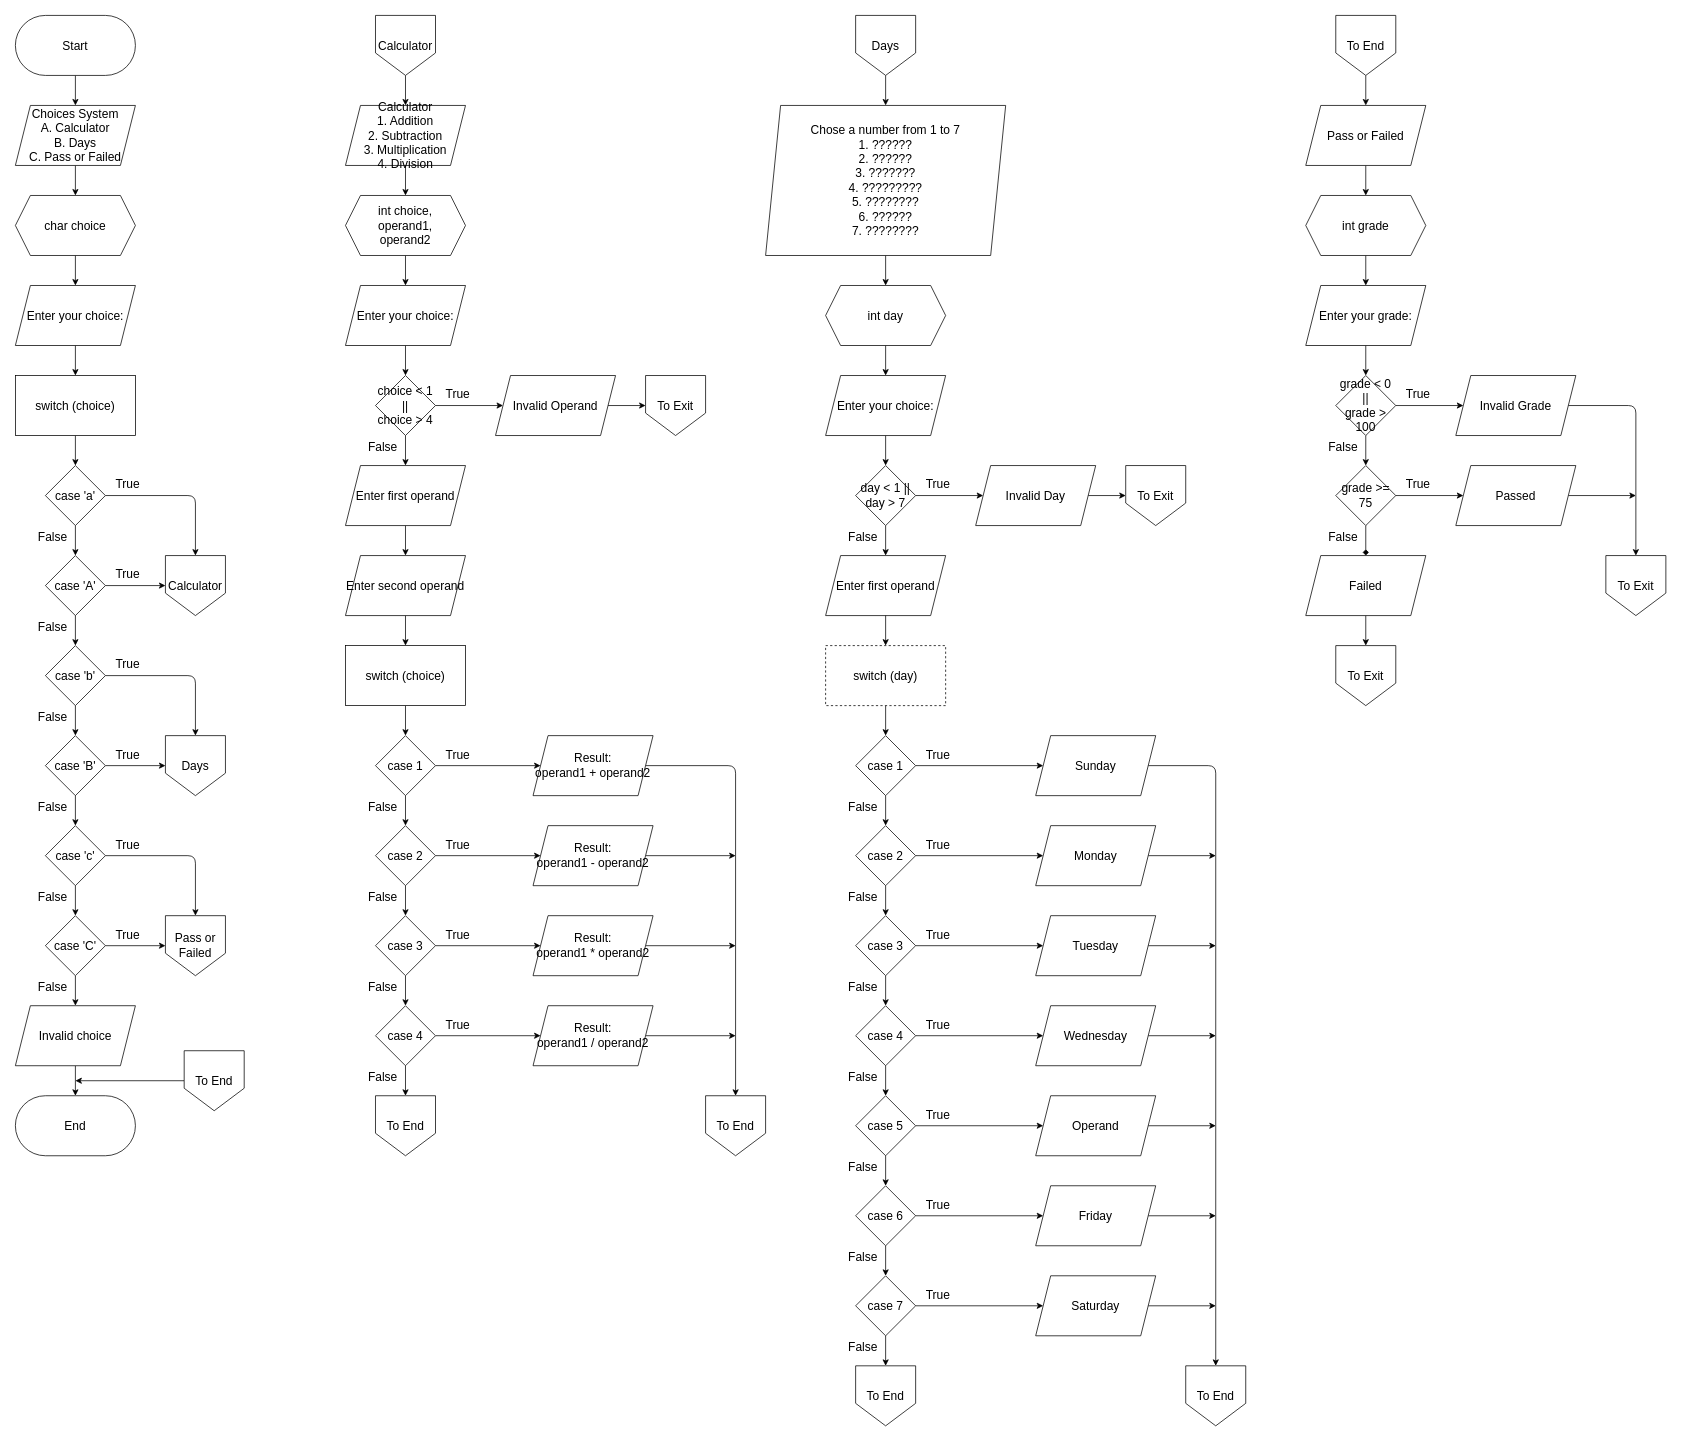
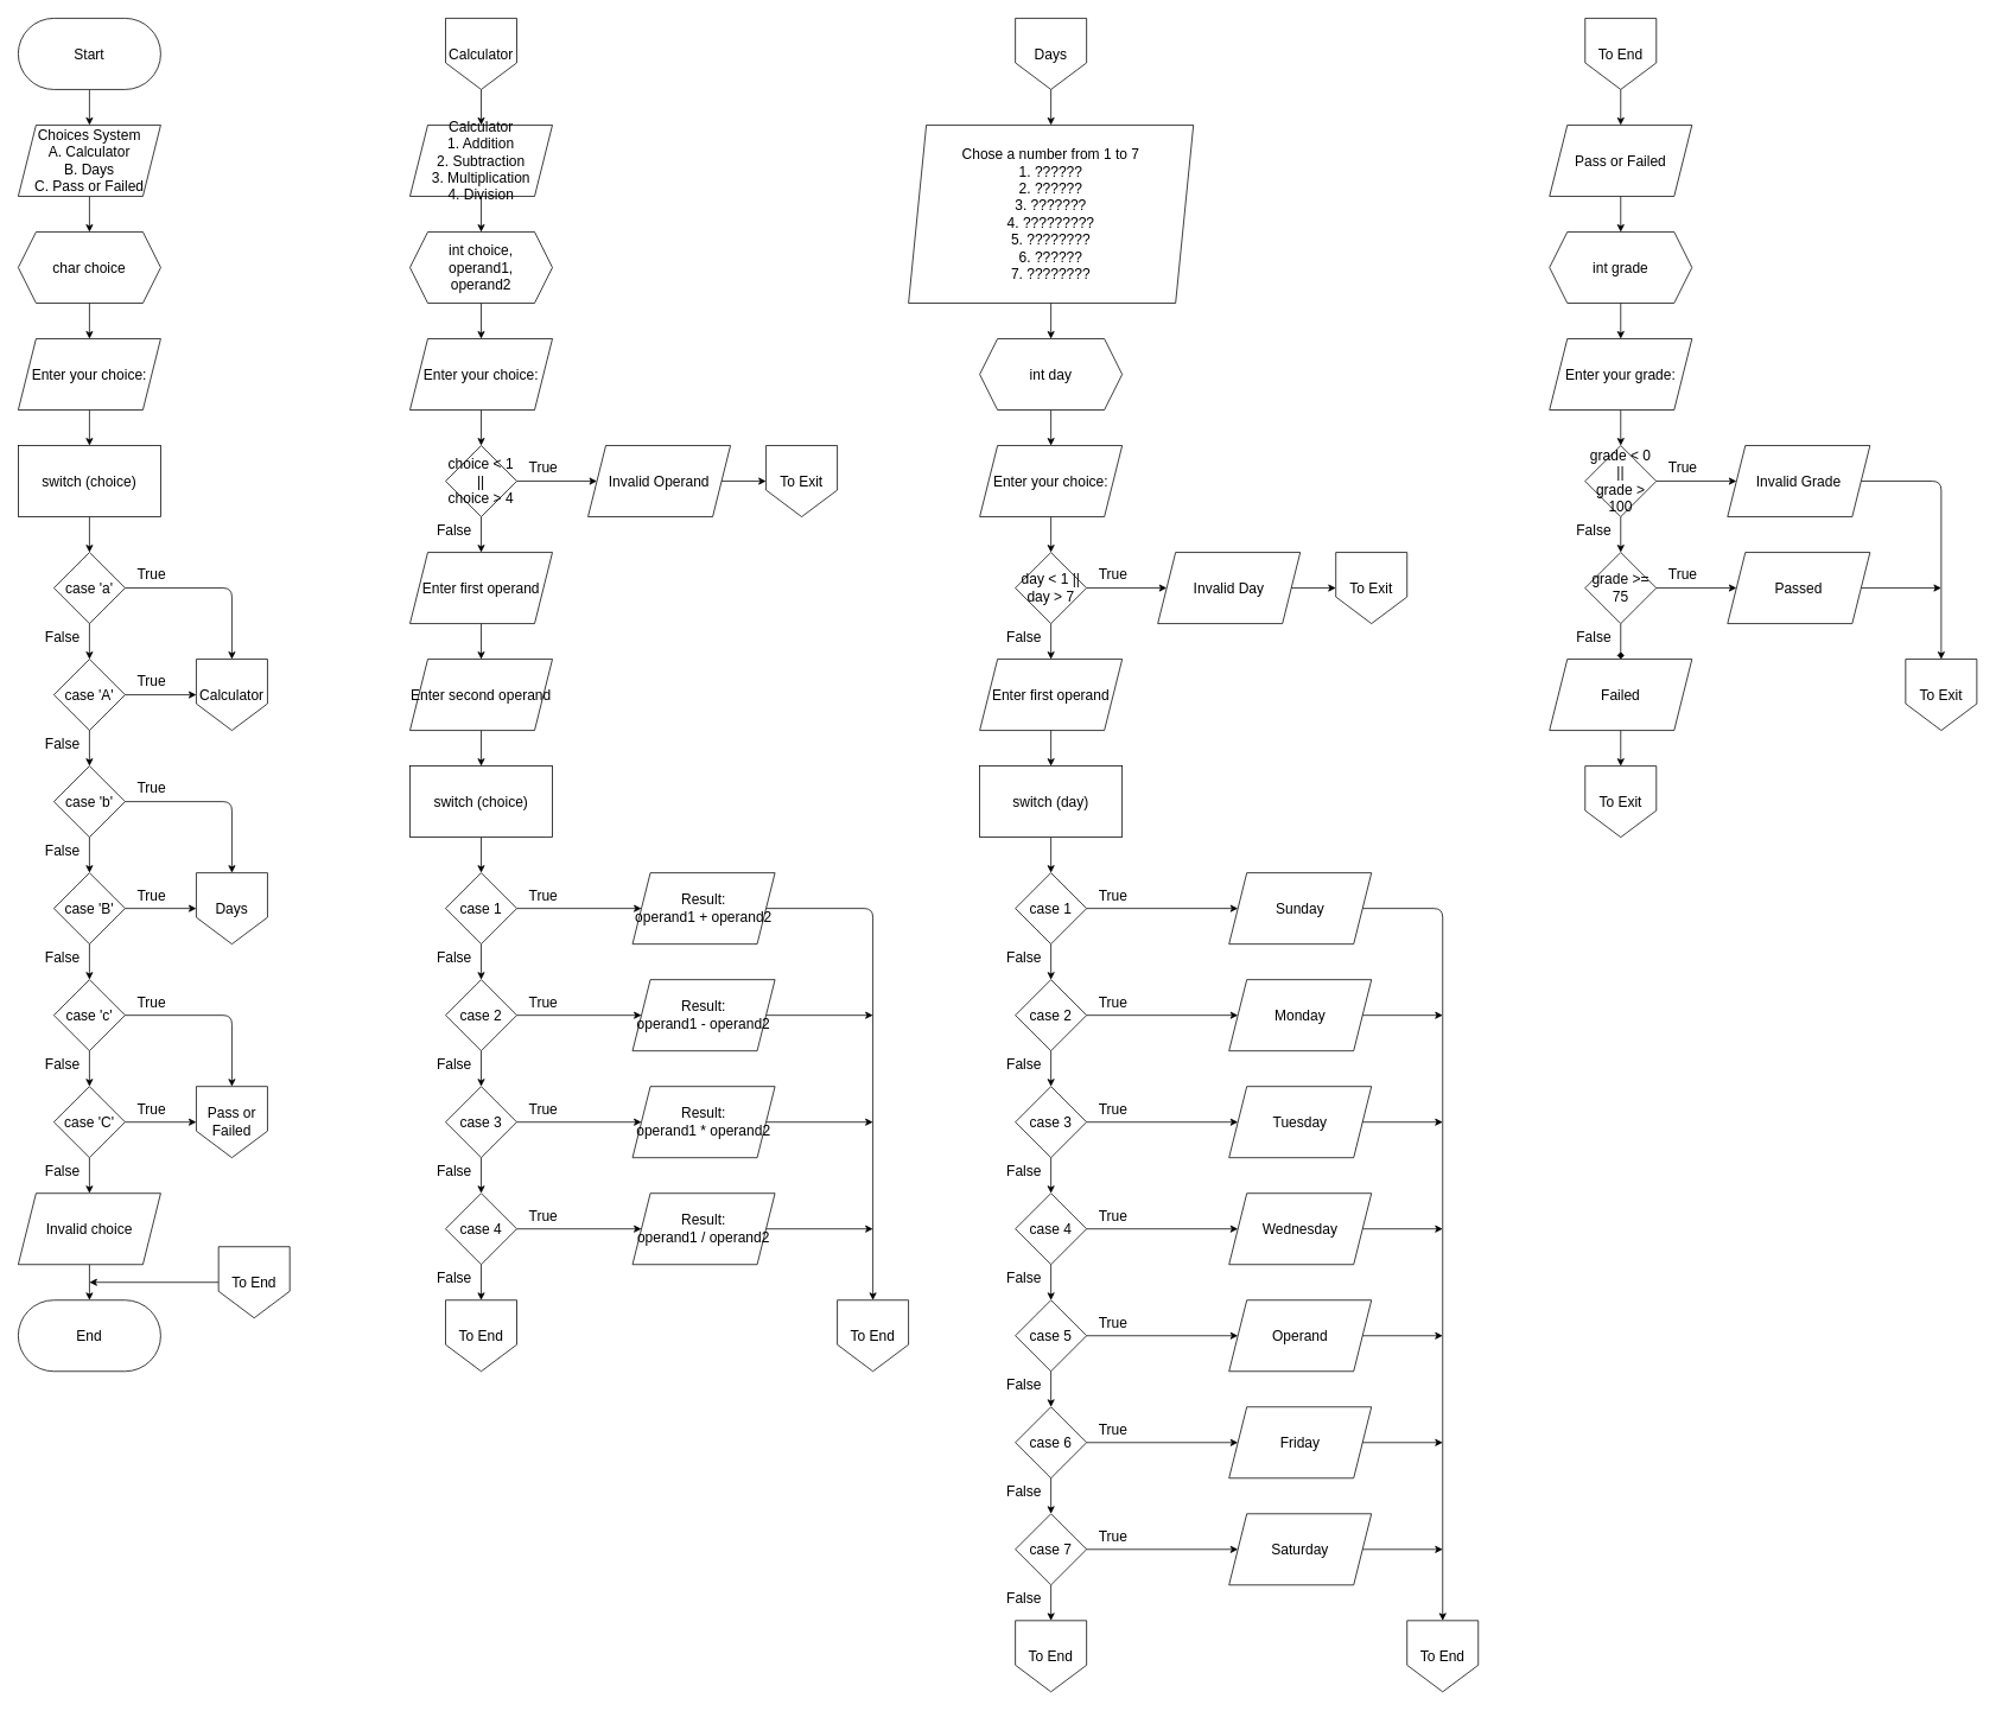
- <mxCell id="113" value="switch (day)" style="rounded=0;whiteSpace=wrap;html=1;fontSize=16;dashed=1;" parent="1" vertex="1"><mxGeometry x="1100" y="860" width="160" height="80" as="geometry" /></mxCell>
+ <mxCell id="113" value="switch (day)" style="rounded=0;whiteSpace=wrap;html=1;fontSize=16;" parent="1" vertex="1"><mxGeometry x="1100" y="860" width="160" height="80" as="geometry" /></mxCell>
